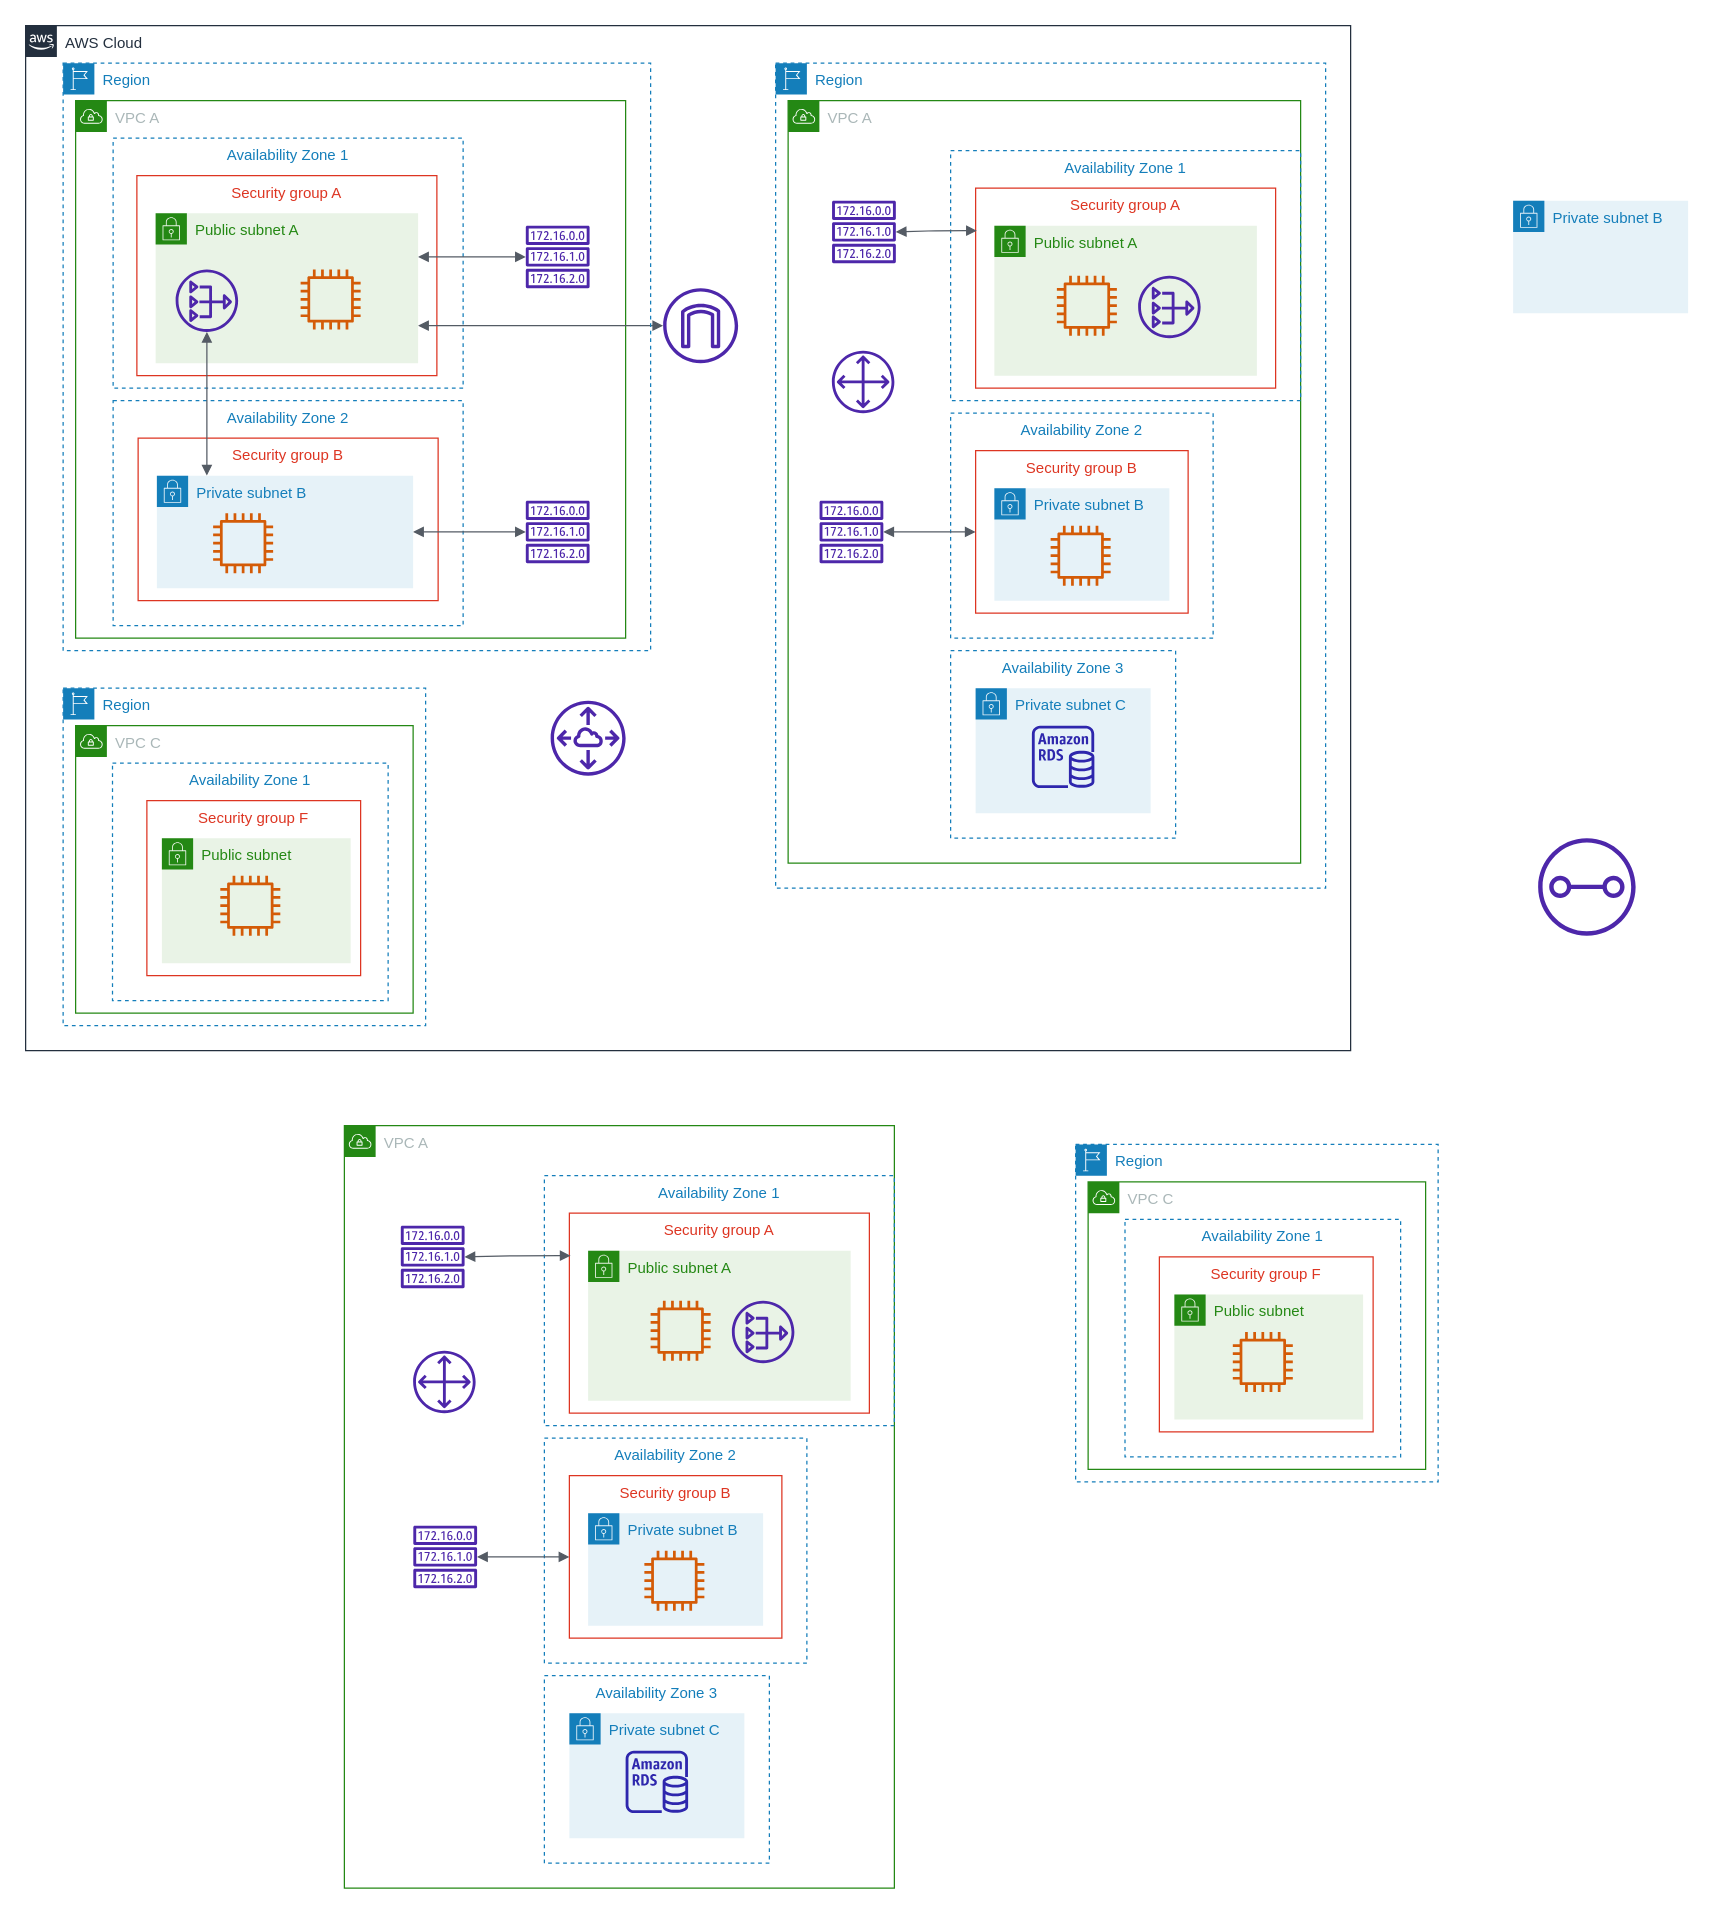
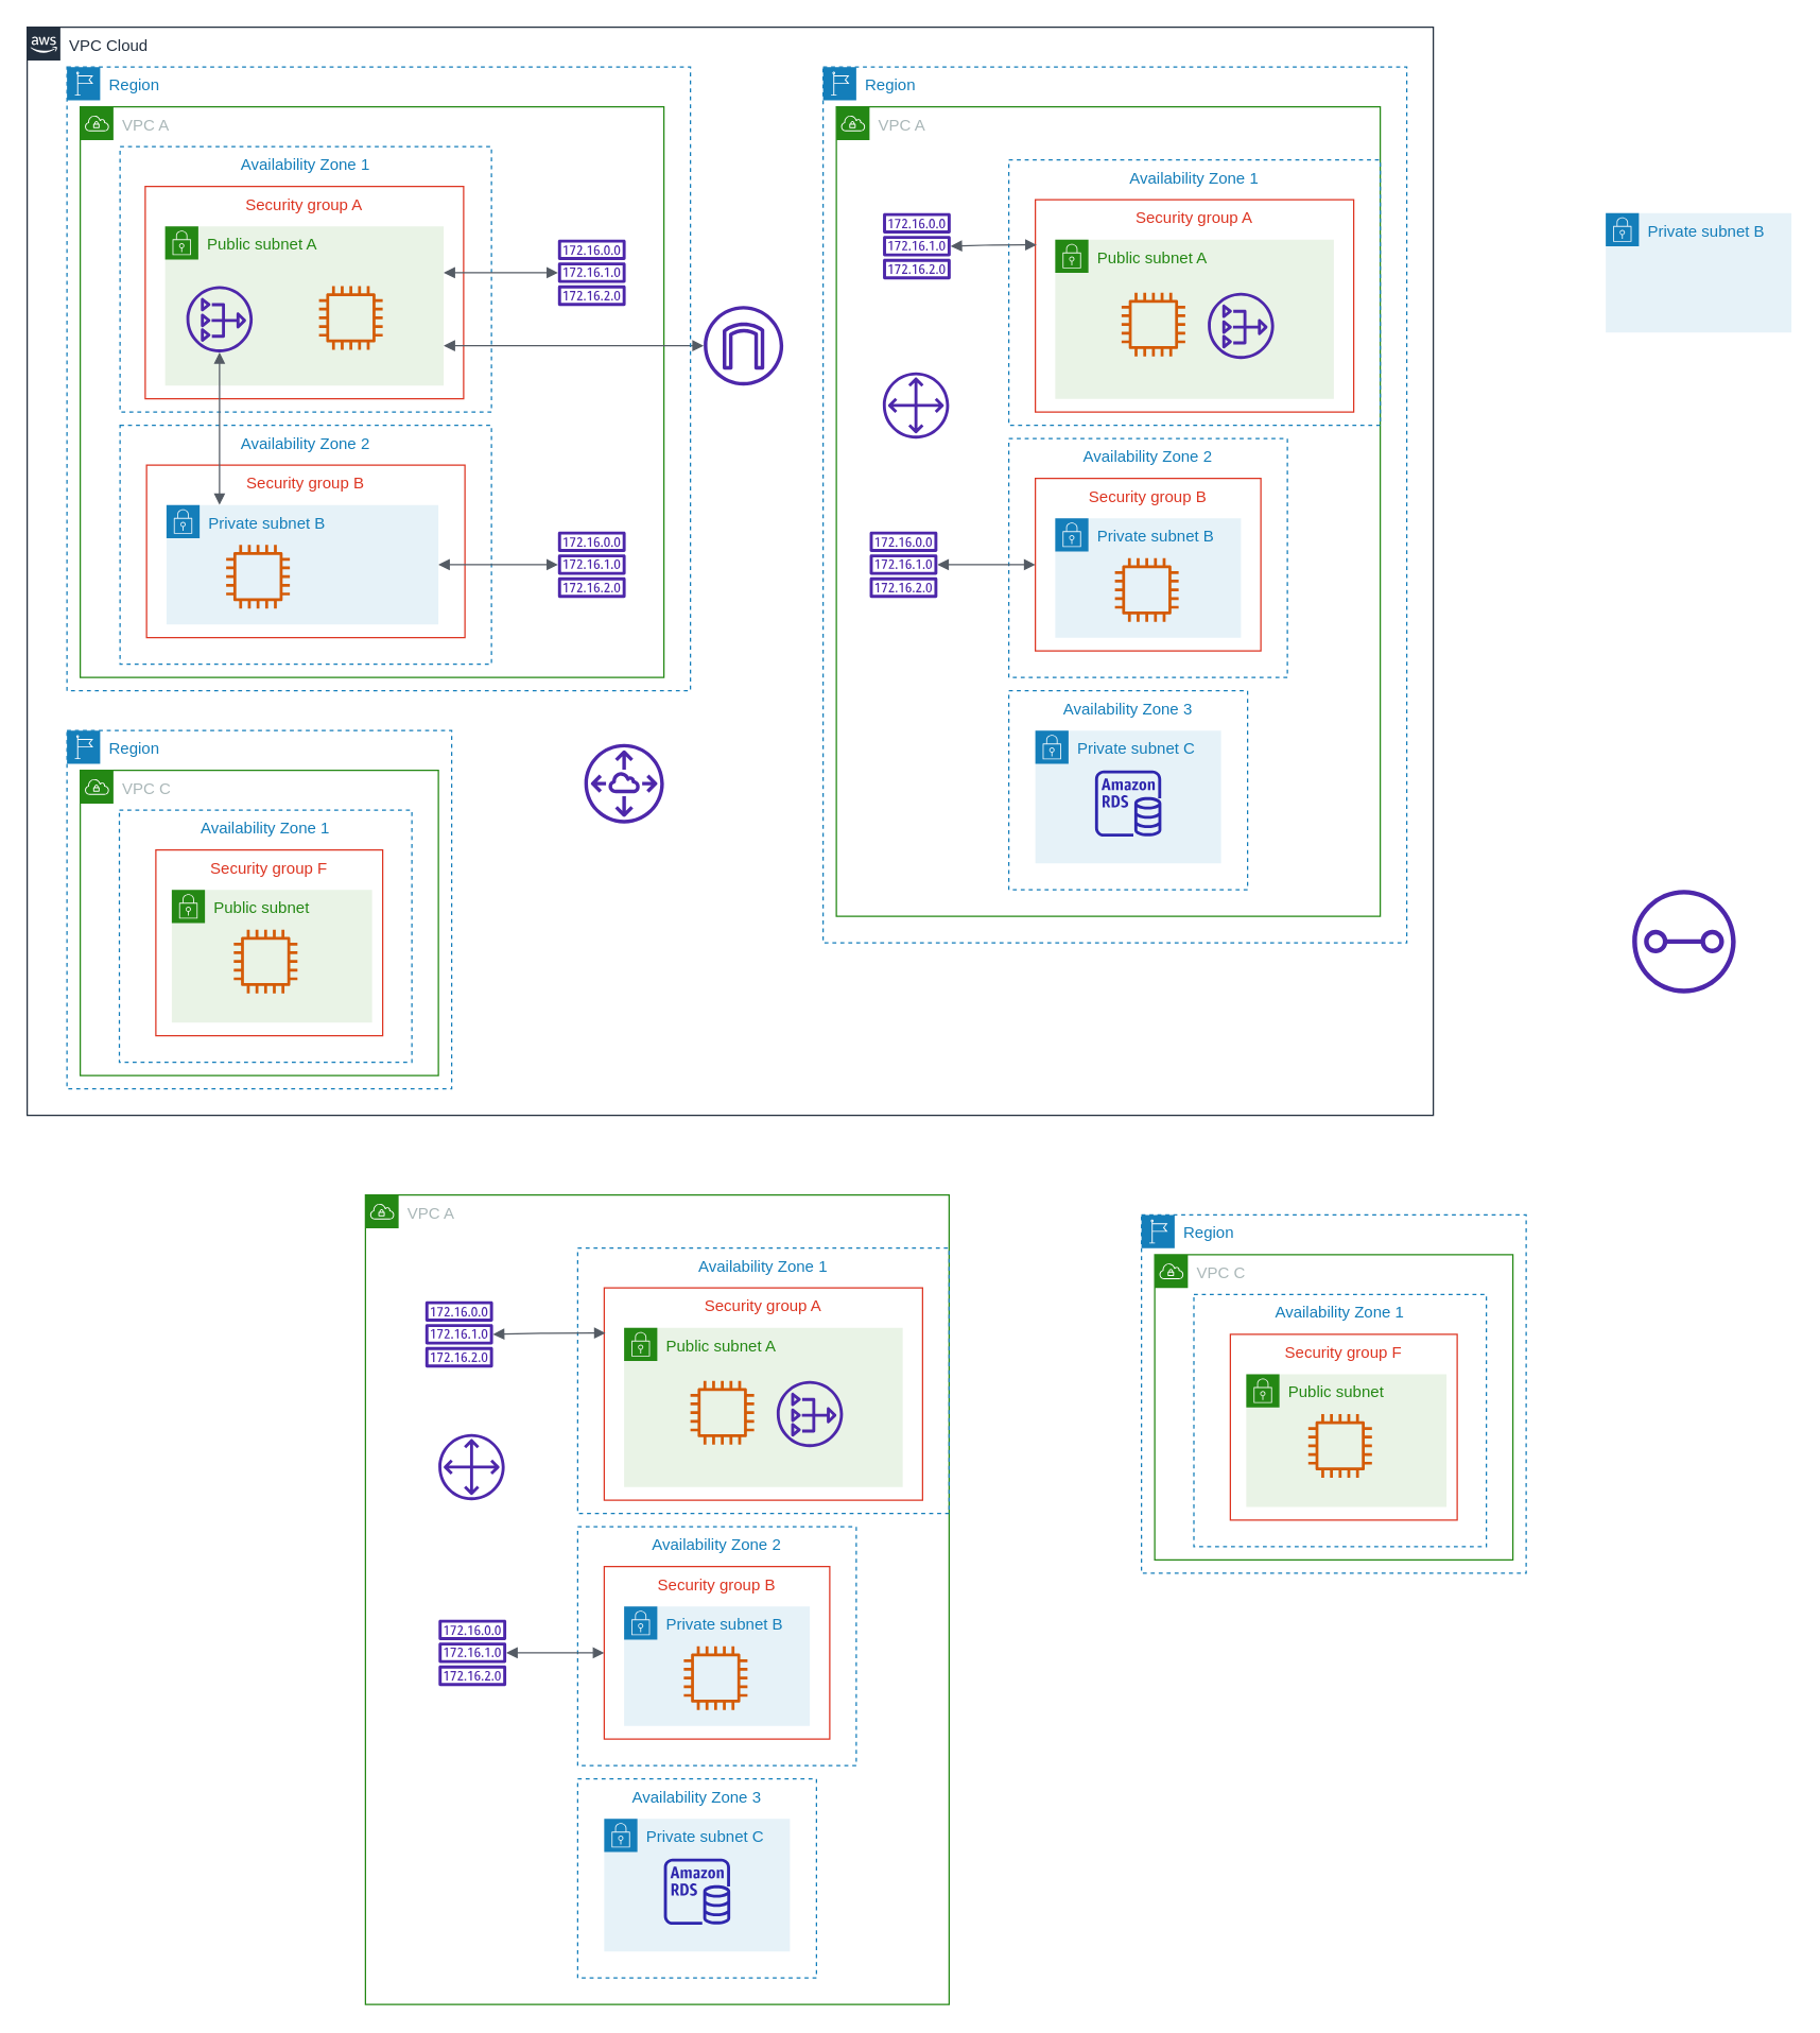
- <mxCell id="10" value="AWS Cloud" style="points=[[0,0],[0.25,0],[0.5,0],[0.75,0],[1,0],[1,0.25],[1,0.5],[1,0.75],[1,1],[0.75,1],[0.5,1],[0.25,1],[0,1],[0,0.75],[0,0.5],[0,0.25]];outlineConnect=0;gradientColor=none;html=1;whiteSpace=wrap;fontSize=12;fontStyle=0;container=1;pointerEvents=0;collapsible=0;recursiveResize=0;shape=mxgraph.aws4.group;grIcon=mxgraph.aws4.group_aws_cloud_alt;strokeColor=#232F3E;fillColor=none;verticalAlign=top;align=left;spacingLeft=30;fontColor=#232F3E;dashed=0;" parent="1" vertex="1"><mxGeometry x="20" y="20" width="1060" height="820" as="geometry" /></mxCell>
+ <mxCell id="10" value="VPC Cloud" style="points=[[0,0],[0.25,0],[0.5,0],[0.75,0],[1,0],[1,0.25],[1,0.5],[1,0.75],[1,1],[0.75,1],[0.5,1],[0.25,1],[0,1],[0,0.75],[0,0.5],[0,0.25]];outlineConnect=0;gradientColor=none;html=1;whiteSpace=wrap;fontSize=12;fontStyle=0;container=1;pointerEvents=0;collapsible=0;recursiveResize=0;shape=mxgraph.aws4.group;grIcon=mxgraph.aws4.group_aws_cloud_alt;strokeColor=#232F3E;fillColor=none;verticalAlign=top;align=left;spacingLeft=30;fontColor=#232F3E;dashed=0;" parent="1" vertex="1"><mxGeometry x="20" y="20" width="1060" height="820" as="geometry" /></mxCell>
